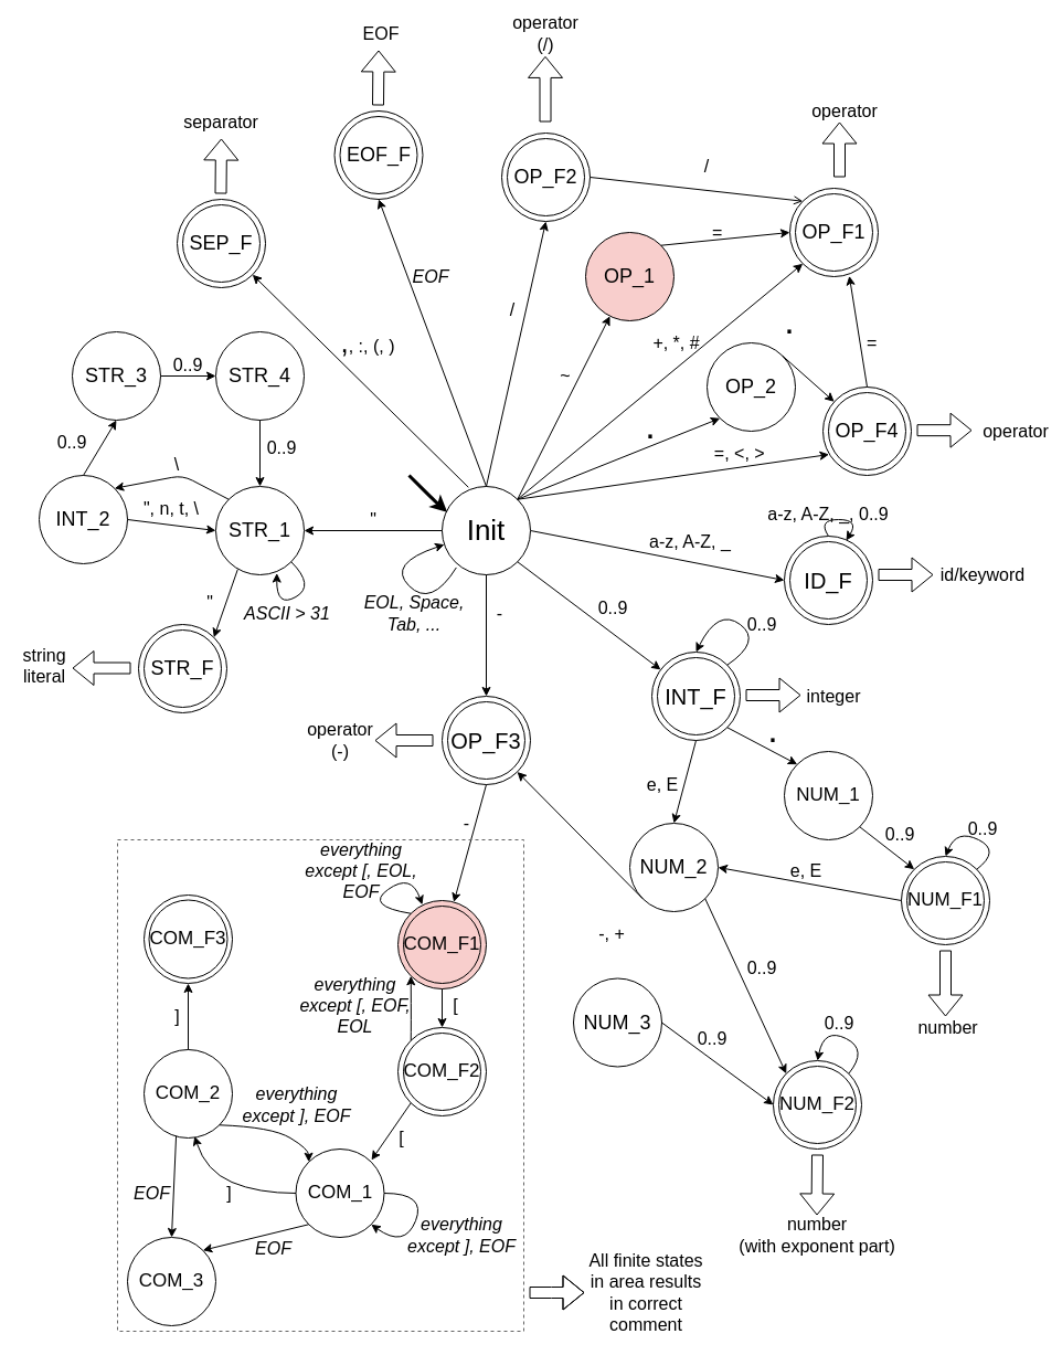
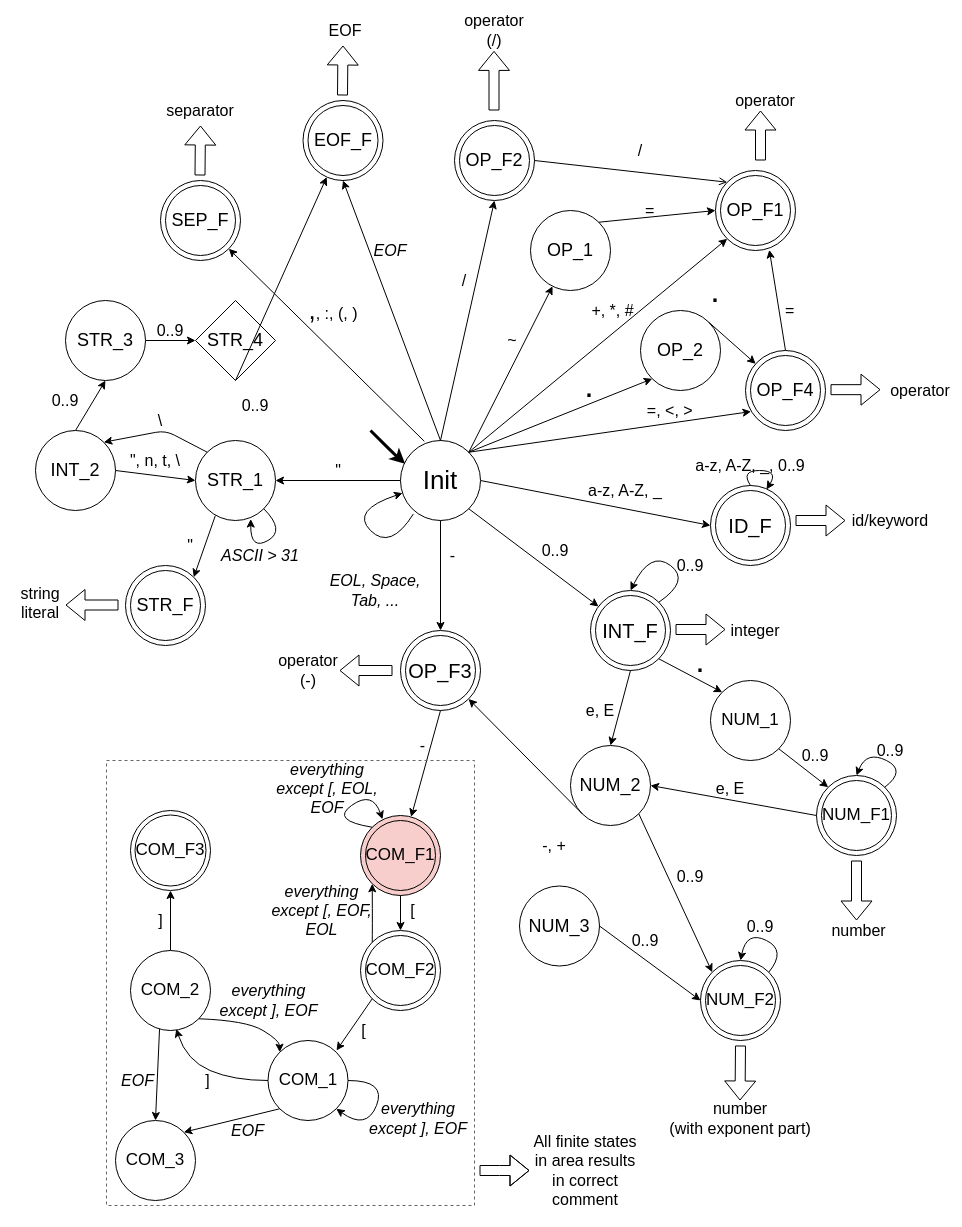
- <mxCell id="81" value="OP_1" style="ellipse;whiteSpace=wrap;html=1;aspect=fixed;fontSize=18;fillColor=#f8cecc;" parent="1" vertex="1"><mxGeometry x="530" y="210" width="80" height="80" as="geometry" /></mxCell>
+ <mxCell id="81" value="OP_1" style="ellipse;whiteSpace=wrap;html=1;aspect=fixed;fontSize=18;" parent="1" vertex="1"><mxGeometry x="530" y="210" width="80" height="80" as="geometry" /></mxCell>
- <mxCell id="31" value="STR_4" style="ellipse;whiteSpace=wrap;html=1;aspect=fixed;fontSize=18;" parent="1" vertex="1"><mxGeometry x="195" y="300" width="80" height="80" as="geometry" /></mxCell>
+ <mxCell id="31" value="STR_4" style="rhombus;whiteSpace=wrap;html=1;aspect=fixed;fontSize=18;" parent="1" vertex="1"><mxGeometry x="195" y="300" width="80" height="80" as="geometry" /></mxCell>
- <mxCell id="34" value="" style="endArrow=classic;html=1;fontSize=16;entryX=0.5;entryY=0;entryDx=0;entryDy=0;exitX=0.5;exitY=1;exitDx=0;exitDy=0;" parent="1" source="31" target="19" edge="1"><mxGeometry width="50" height="50" relative="1" as="geometry"><mxPoint x="235" y="410" as="sourcePoint" /><mxPoint x="285" y="410" as="targetPoint" /></mxGeometry></mxCell>
+ <mxCell id="34" value="" style="endArrow=classic;html=1;fontSize=16;exitX=0.5;exitY=1;exitDx=0;exitDy=0;" parent="1" source="31" target="92" edge="1"><mxGeometry width="50" height="50" relative="1" as="geometry"><mxPoint x="235" y="410" as="sourcePoint" /><mxPoint x="285" y="410" as="targetPoint" /></mxGeometry></mxCell>
- <mxCell id="57" value="EOL, Space, Tab, ..." style="text;html=1;strokeColor=none;fillColor=none;align=center;verticalAlign=middle;whiteSpace=wrap;rounded=0;fontSize=16;fontStyle=2" parent="1" vertex="1"><mxGeometry x="325" y="527.5" width="100" height="55" as="geometry" /></mxCell>
+ <mxCell id="57" value="EOL, Space, Tab, ..." style="text;html=1;strokeColor=none;fillColor=none;align=center;verticalAlign=middle;whiteSpace=wrap;rounded=0;fontSize=16;fontStyle=2" parent="1" vertex="1"><mxGeometry x="325" y="562.5" width="100" height="55" as="geometry" /></mxCell>
